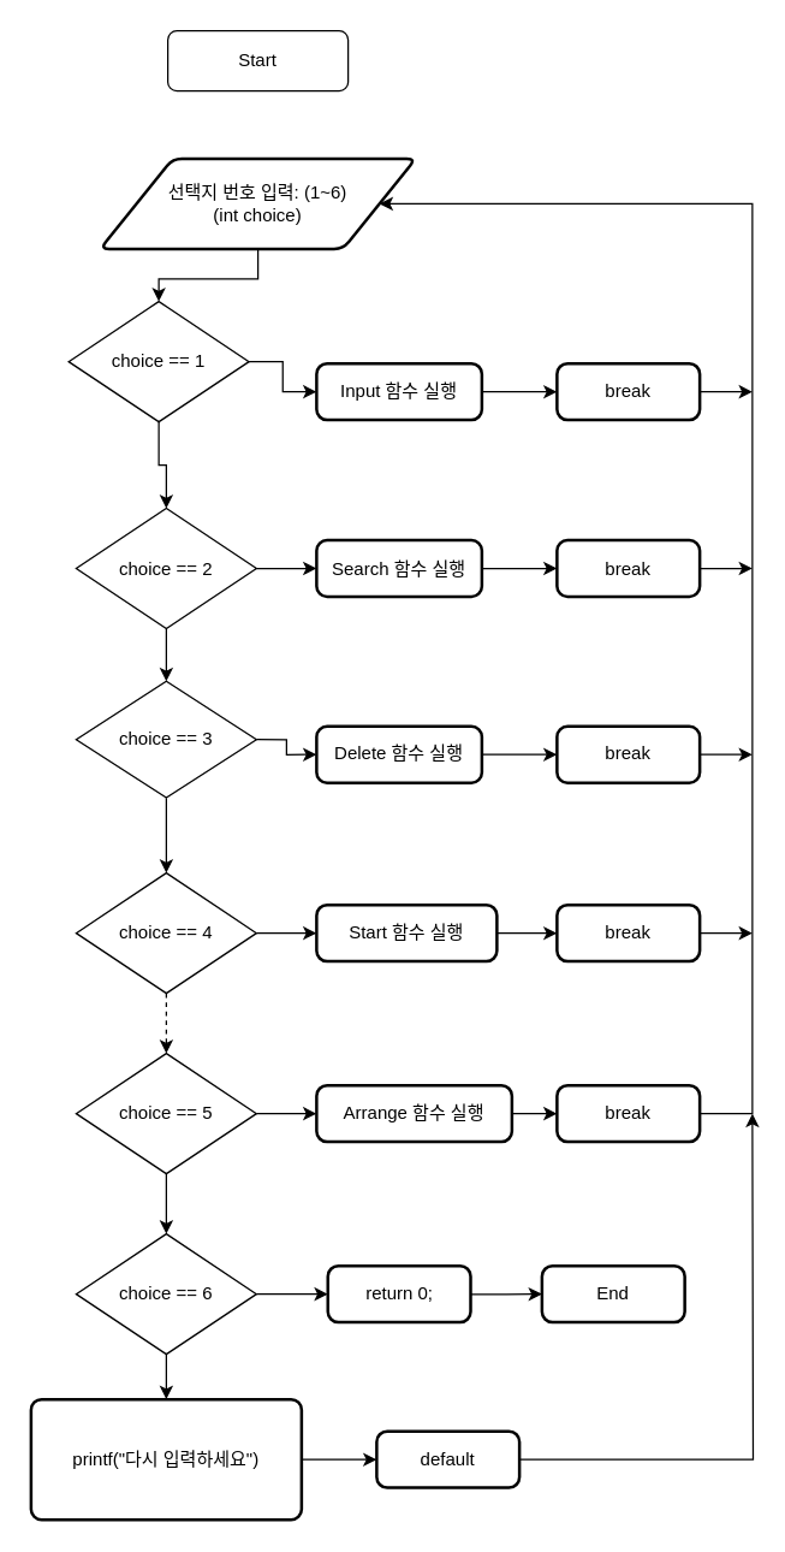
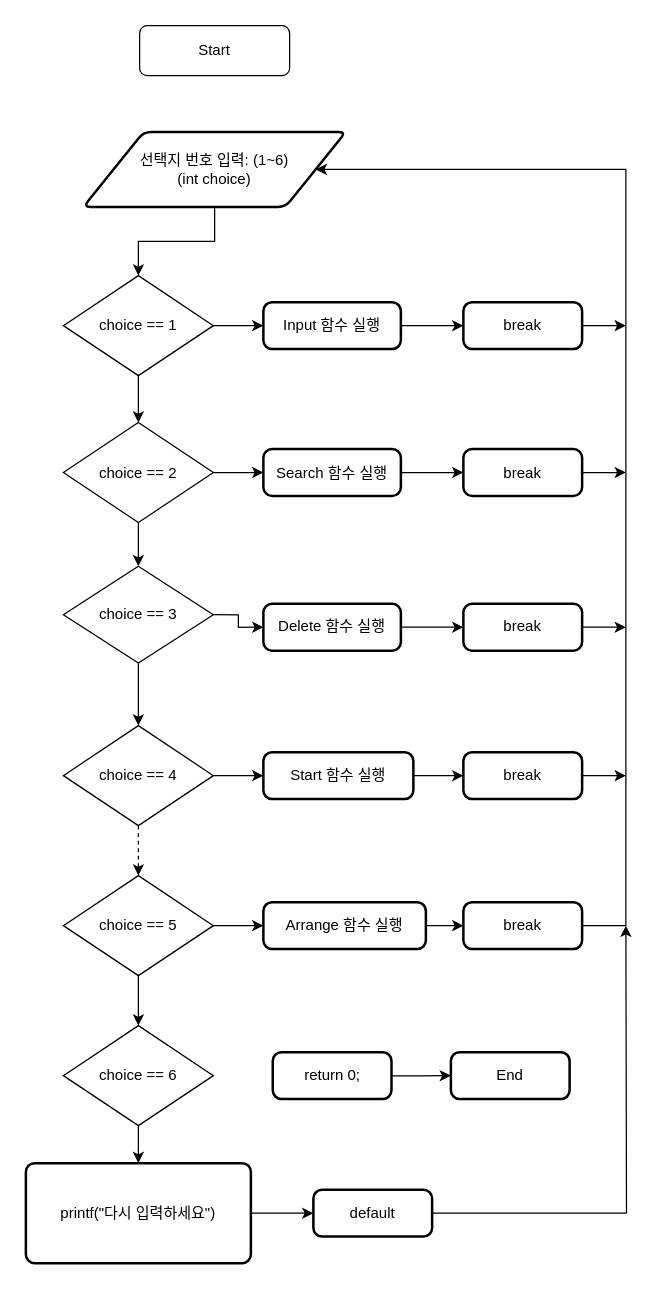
- <mxCell id="7" value="choice == 1" style="rhombus;whiteSpace=wrap;html=1;" vertex="1" parent="1"><mxGeometry x="45" y="200" width="120" height="80" as="geometry" /></mxCell>
+ <mxCell id="7" value="choice == 1" style="rhombus;whiteSpace=wrap;html=1;" vertex="1" parent="1"><mxGeometry x="50" y="220" width="120" height="80" as="geometry" /></mxCell>
- <mxCell id="23" style="edgeStyle=orthogonalEdgeStyle;rounded=0;orthogonalLoop=1;jettySize=auto;html=1;exitX=1;exitY=0.5;exitDx=0;exitDy=0;entryX=0;entryY=0.5;entryDx=0;entryDy=0;" edge="1" parent="1" source="24" target="34"><mxGeometry relative="1" as="geometry" /></mxCell>
